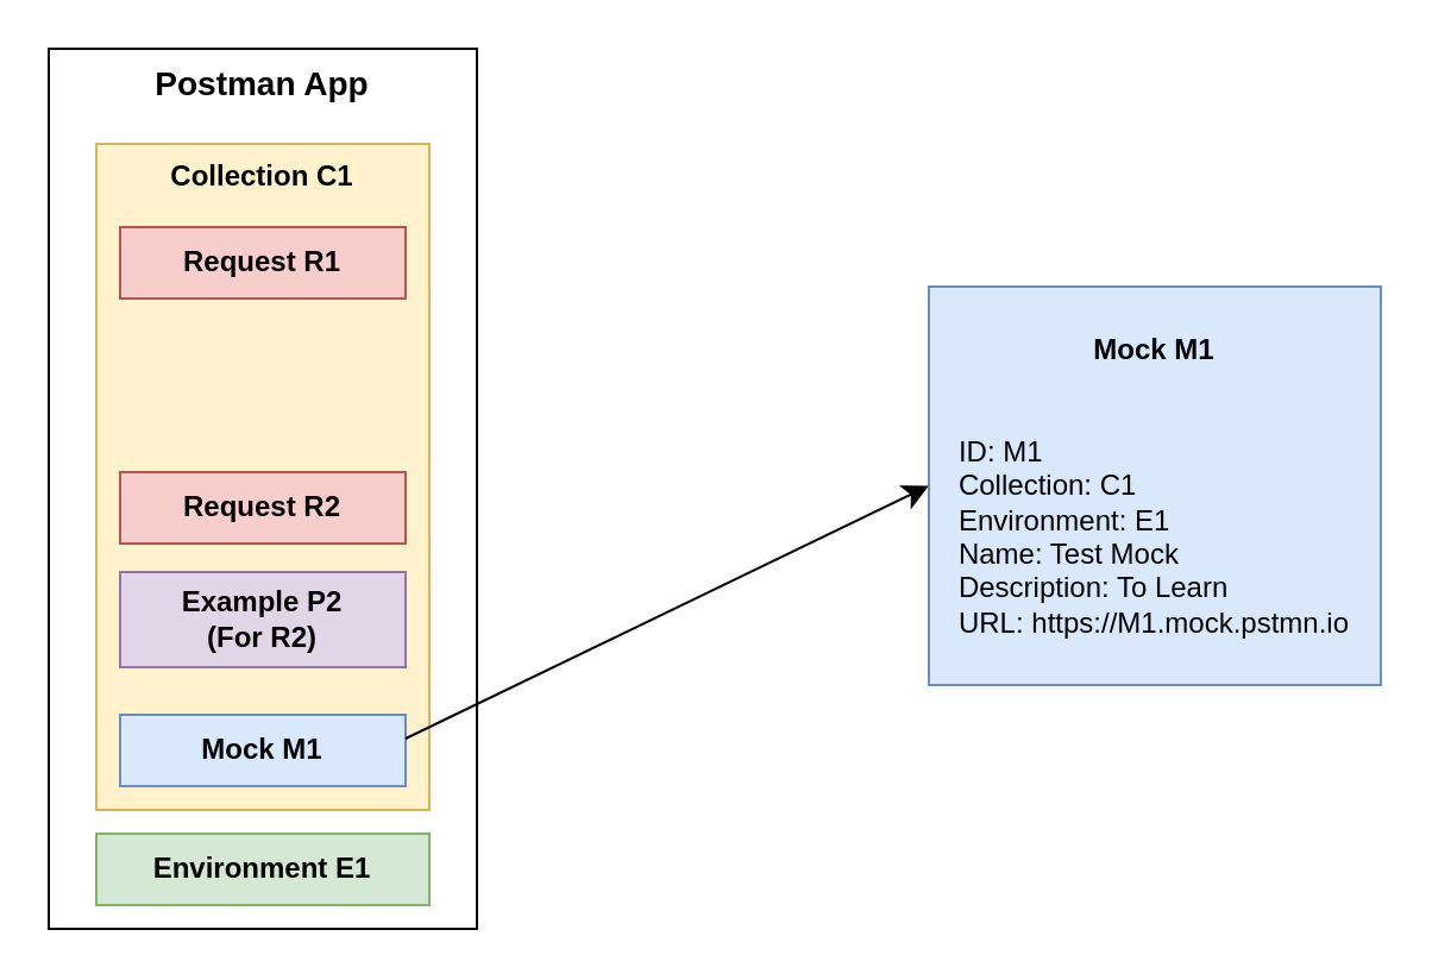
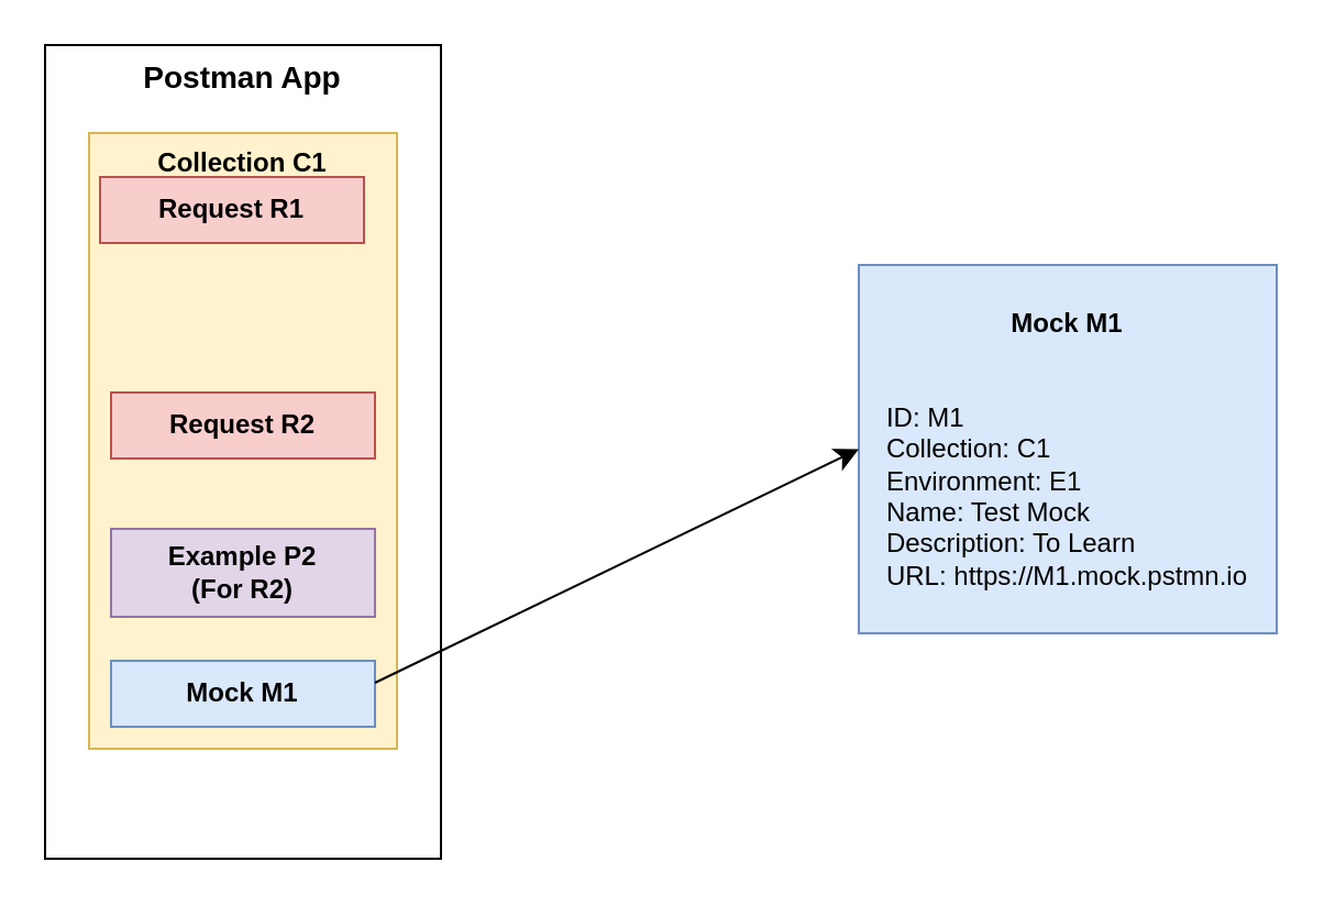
- <mxCell id="5" value="&lt;b&gt;Request R1&lt;/b&gt;" style="rounded=0;whiteSpace=wrap;html=1;verticalAlign=middle;fillColor=#f8cecc;strokeColor=#b85450;" parent="1" vertex="1"><mxGeometry x="50" y="95" width="120" height="30" as="geometry" /></mxCell>
+ <mxCell id="5" value="&lt;b&gt;Request R1&lt;/b&gt;" style="rounded=0;whiteSpace=wrap;html=1;verticalAlign=middle;fillColor=#f8cecc;strokeColor=#b85450;" parent="1" vertex="1"><mxGeometry x="45" y="80" width="120" height="30" as="geometry" /></mxCell>
- <mxCell id="6" value="&lt;b&gt;Request R2&lt;/b&gt;" style="rounded=0;whiteSpace=wrap;html=1;verticalAlign=middle;fillColor=#f8cecc;strokeColor=#b85450;" parent="1" vertex="1"><mxGeometry x="50" y="198" width="120" height="30" as="geometry" /></mxCell>
+ <mxCell id="6" value="&lt;b&gt;Request R2&lt;/b&gt;" style="rounded=0;whiteSpace=wrap;html=1;verticalAlign=middle;fillColor=#f8cecc;strokeColor=#b85450;" parent="1" vertex="1"><mxGeometry x="50" y="178" width="120" height="30" as="geometry" /></mxCell>
- <mxCell id="3" value="&lt;b&gt;Environment E1&lt;/b&gt;" style="rounded=0;whiteSpace=wrap;html=1;verticalAlign=middle;labelBackgroundColor=none;fillColor=#d5e8d4;strokeColor=#82b366;glass=0;" parent="1" vertex="1"><mxGeometry x="40" y="350" width="140" height="30" as="geometry" /></mxCell>
